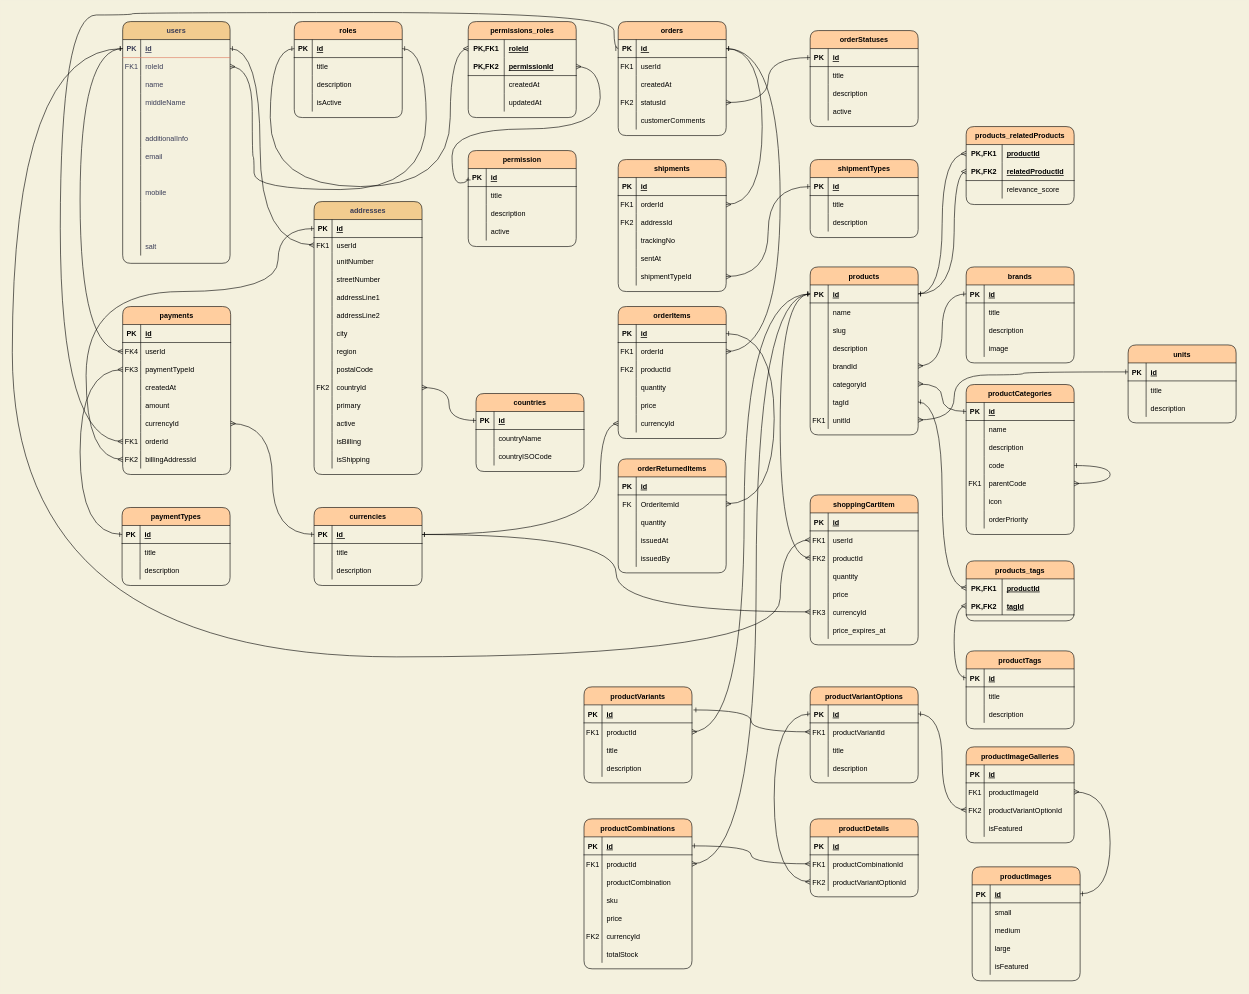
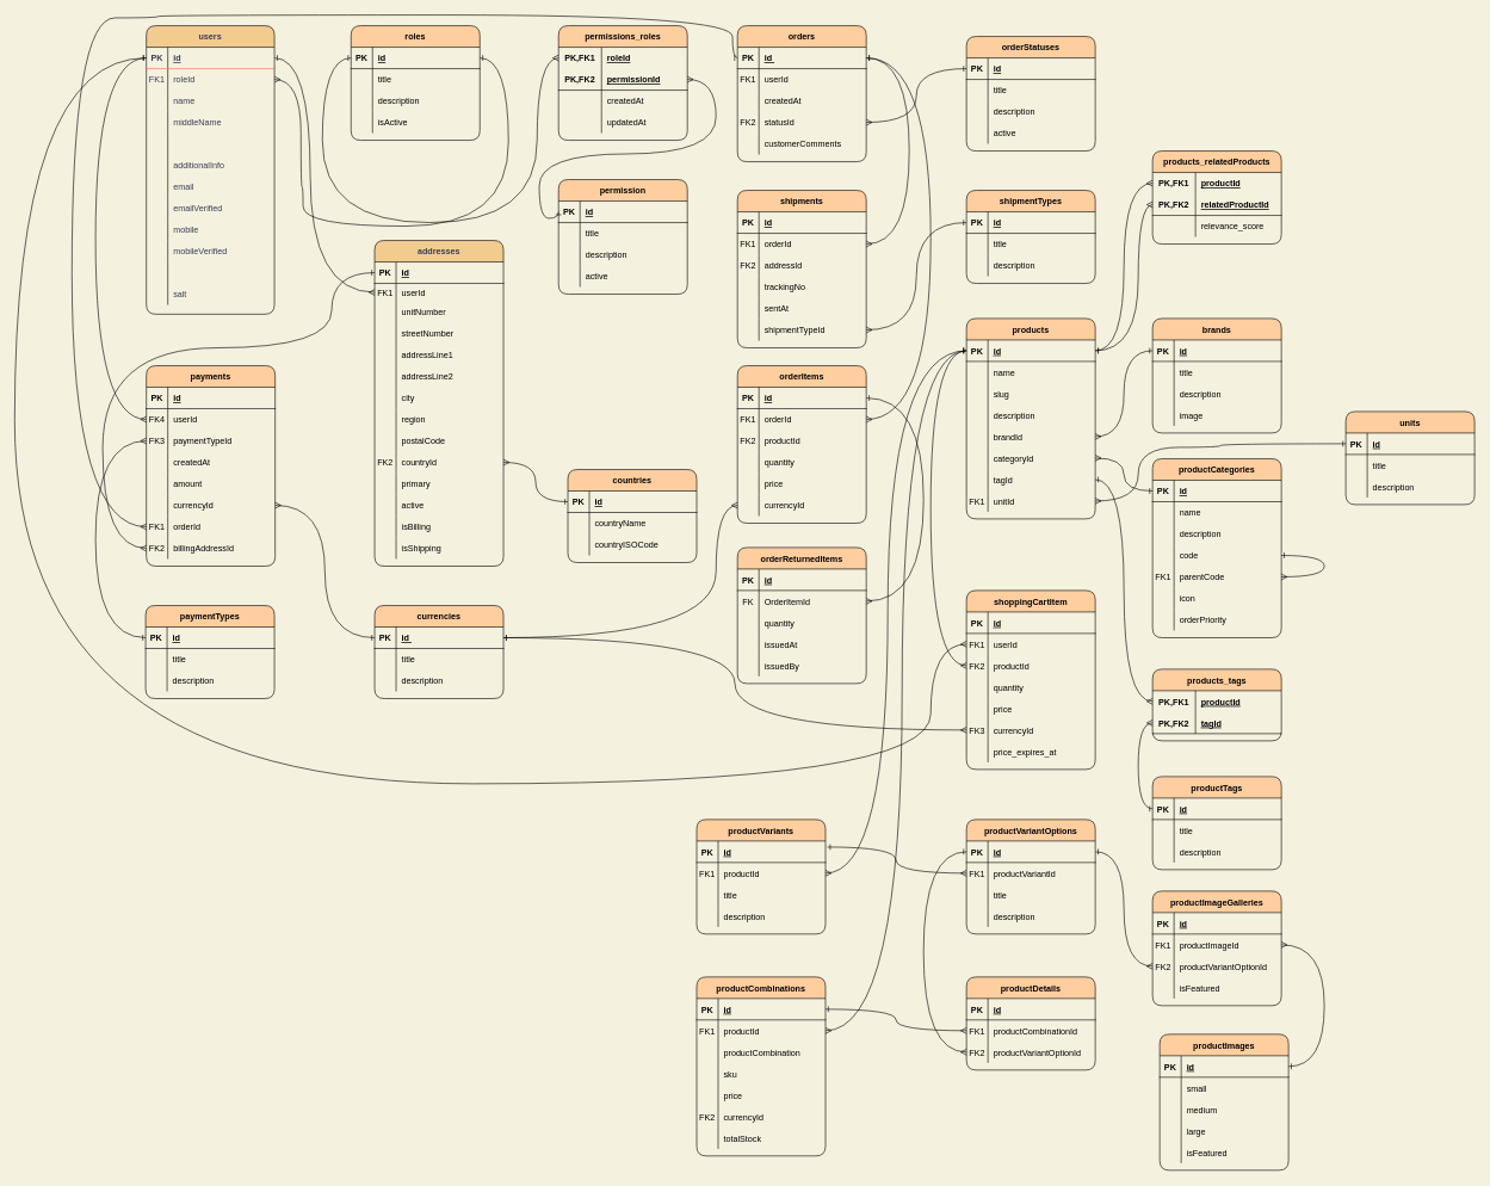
+ <mxCell id="25" value="emailVerified" style="shape=partialRectangle;overflow=hidden;connectable=0;fillColor=none;top=0;left=0;bottom=0;right=0;align=left;spacingLeft=6;rounded=1;strokeColor=#E07A5F;fontColor=#393C56;" parent="23" vertex="1"><mxGeometry x="30" width="149" height="30" as="geometry"><mxRectangle width="149" height="30" as="alternateBounds" /></mxGeometry></mxCell>
+ <mxCell id="31" value="mobileVerified" style="shape=partialRectangle;overflow=hidden;connectable=0;fillColor=none;top=0;left=0;bottom=0;right=0;align=left;spacingLeft=6;rounded=1;strokeColor=#E07A5F;fontColor=#393C56;" parent="29" vertex="1"><mxGeometry x="30" width="149" height="30" as="geometry"><mxRectangle width="149" height="30" as="alternateBounds" /></mxGeometry></mxCell>
